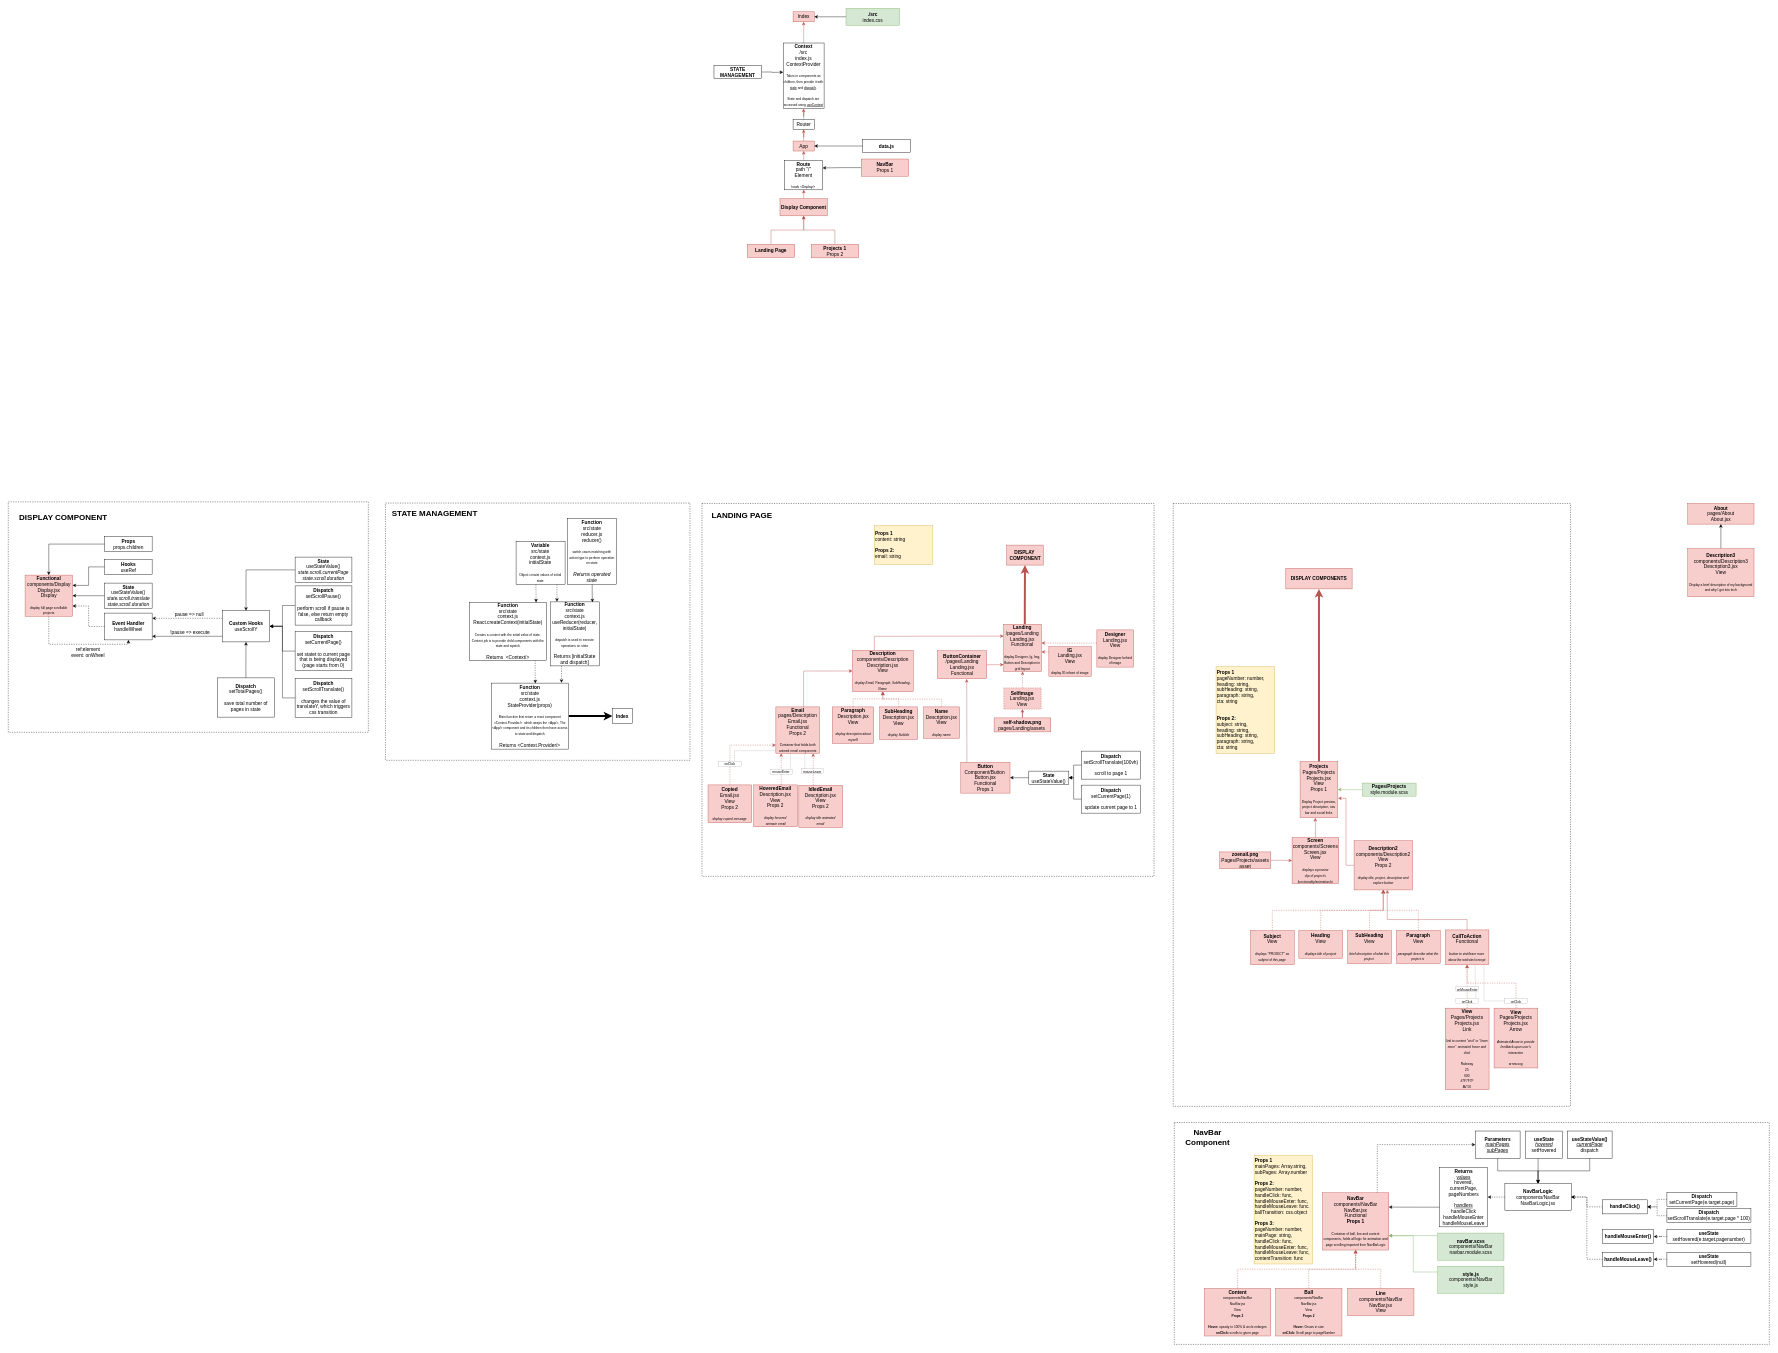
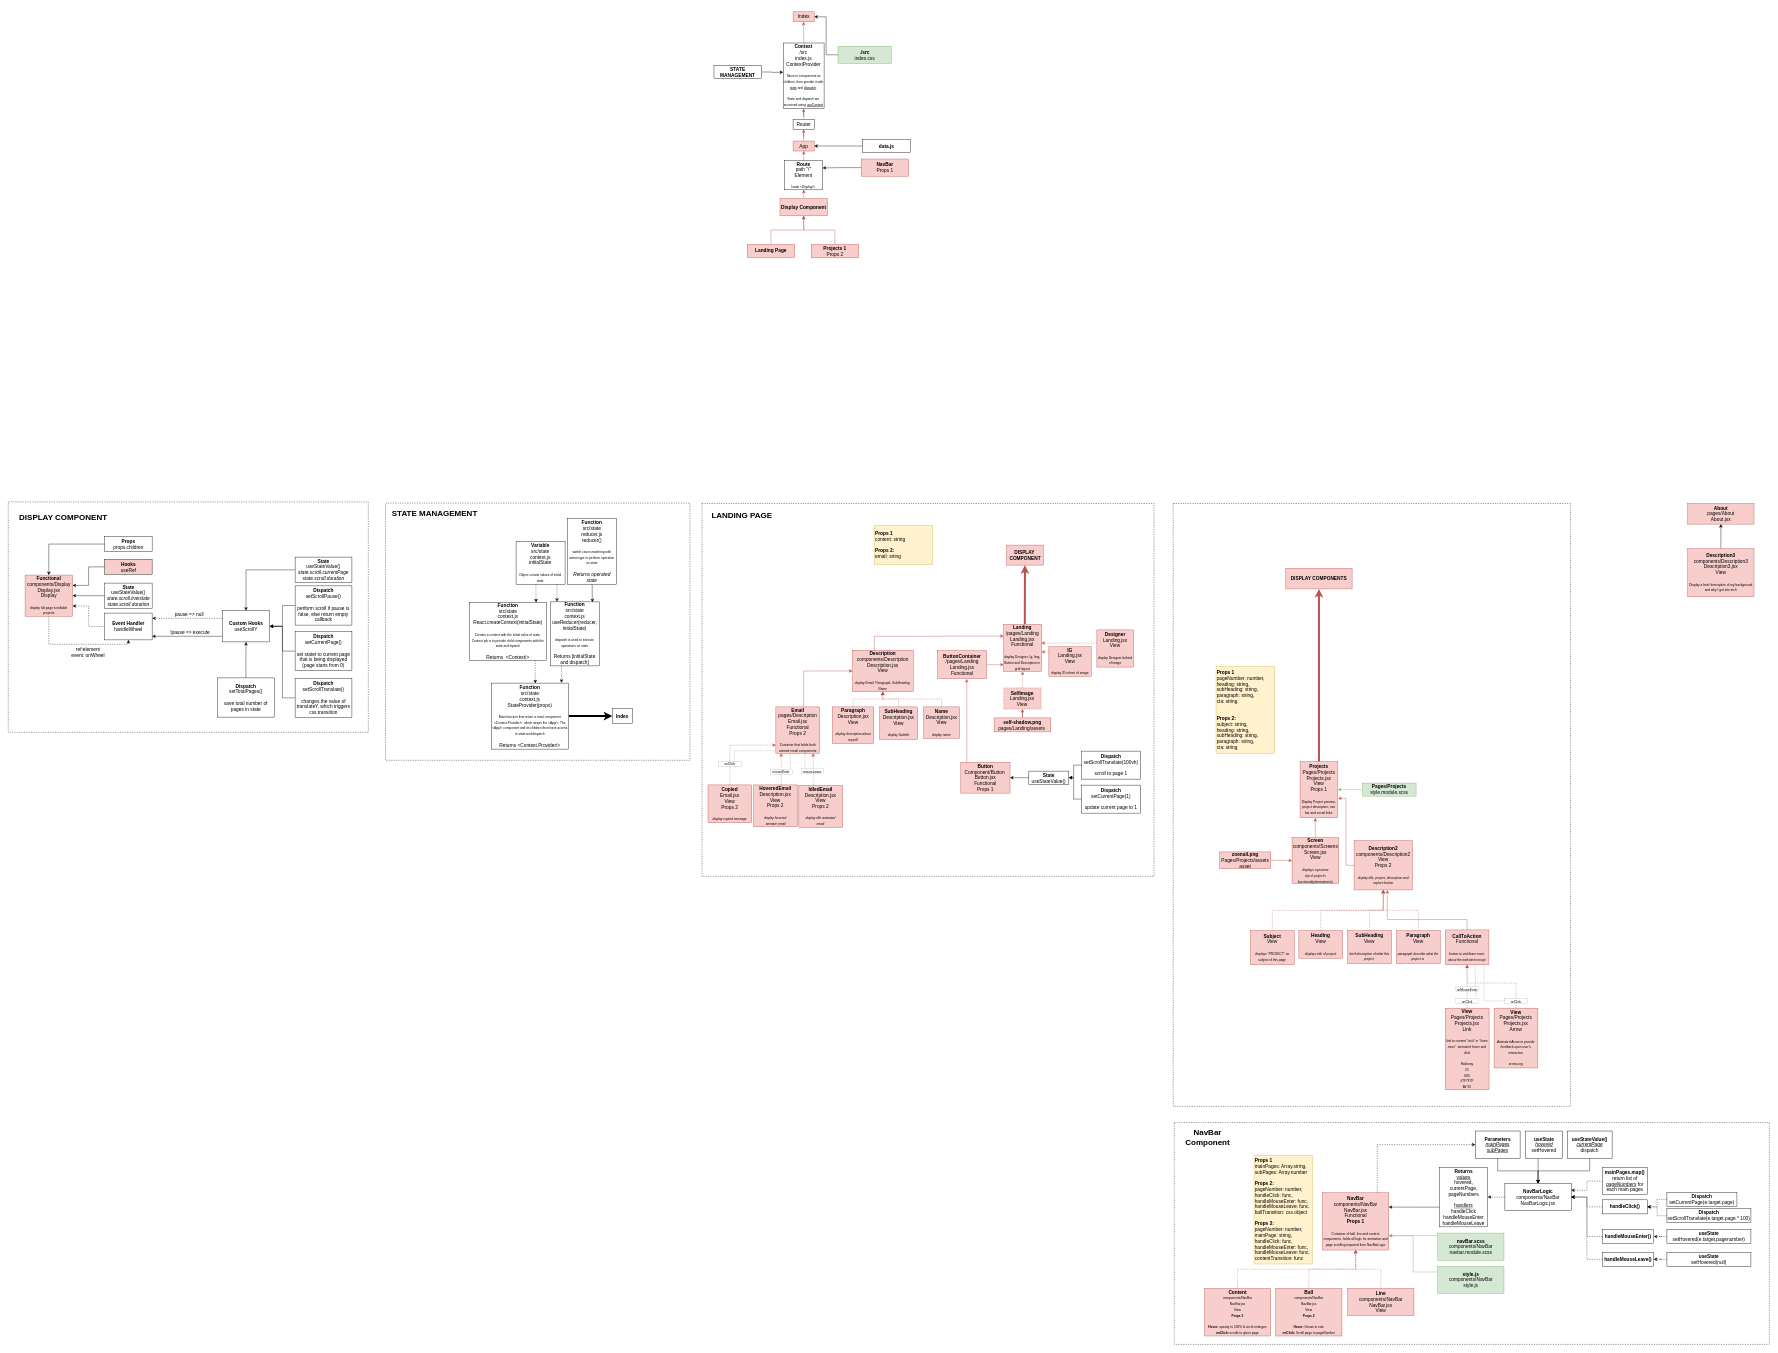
- <mxCell id="110" value="&lt;font style=&quot;font-size: 12px&quot;&gt;&lt;b&gt;./src&lt;/b&gt;&lt;br&gt;&lt;/font&gt;&lt;font style=&quot;font-size: 12px&quot;&gt;&lt;font style=&quot;font-size: 12px&quot;&gt;index.css&lt;/font&gt;&lt;br&gt;&lt;/font&gt;" style="rounded=0;whiteSpace=wrap;html=1;shadow=0;glass=0;sketch=0;fontSize=8;strokeWidth=1;fillColor=#d5e8d4;strokeColor=#82b366;" parent="1" vertex="1"><mxGeometry x="2114" y="20" width="134" height="43" as="geometry" /></mxCell>
+ <mxCell id="110" value="&lt;font style=&quot;font-size: 12px&quot;&gt;&lt;b&gt;./src&lt;/b&gt;&lt;br&gt;&lt;/font&gt;&lt;font style=&quot;font-size: 12px&quot;&gt;&lt;font style=&quot;font-size: 12px&quot;&gt;index.css&lt;/font&gt;&lt;br&gt;&lt;/font&gt;" style="rounded=0;whiteSpace=wrap;html=1;shadow=0;glass=0;sketch=0;fontSize=8;strokeWidth=1;fillColor=#d5e8d4;strokeColor=#82b366;" parent="1" vertex="1"><mxGeometry x="2094" y="115" width="134" height="43" as="geometry" /></mxCell>
- <mxCell id="116" value="&lt;b&gt;Hooks&lt;/b&gt;&lt;br&gt;useRef" style="rounded=0;whiteSpace=wrap;html=1;" parent="1" vertex="1"><mxGeometry x="261" y="1398" width="118.6" height="37" as="geometry" /></mxCell>
+ <mxCell id="116" value="&lt;b&gt;Hooks&lt;/b&gt;&lt;br&gt;useRef" style="rounded=0;whiteSpace=wrap;html=1;fillColor=#f8cecc;" parent="1" vertex="1"><mxGeometry x="261" y="1398" width="118.6" height="37" as="geometry" /></mxCell>
+ <mxCell id="172" value="&lt;font&gt;&lt;b&gt;mainPages.map()&lt;br&gt;&lt;/b&gt;return list of &lt;i&gt;&lt;u&gt;pageNumbers&lt;/u&gt;&lt;/i&gt; for each main pages&lt;br&gt;&lt;/font&gt;" style="rounded=0;whiteSpace=wrap;html=1;" parent="1" vertex="1"><mxGeometry x="4005" y="2917.76" width="112" height="68" as="geometry" /></mxCell>
+ <mxCell id="171" style="edgeStyle=orthogonalEdgeStyle;rounded=0;orthogonalLoop=1;jettySize=auto;html=1;entryX=1;entryY=0.25;entryDx=0;entryDy=0;dashed=1;fontSize=9;" parent="1" source="172" target="142" edge="1"><mxGeometry relative="1" as="geometry" /></mxCell>
+ <mxCell id="179" style="edgeStyle=orthogonalEdgeStyle;rounded=0;orthogonalLoop=1;jettySize=auto;html=1;entryX=1;entryY=0.5;entryDx=0;entryDy=0;dashed=1;fontSize=8;" parent="1" source="180" target="142" edge="1"><mxGeometry relative="1" as="geometry" /></mxCell>
